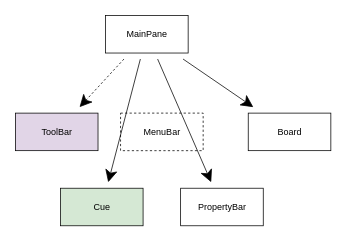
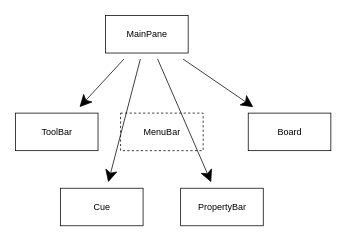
- <mxCell id="9" value="" style="endArrow=classic;html=1;startSize=14;endSize=14;sourcePerimeterSpacing=8;targetPerimeterSpacing=8;dashed=1;" edge="1" parent="1" source="2" target="4"><mxGeometry width="50" height="50" relative="1" as="geometry"><mxPoint x="390" y="120" as="sourcePoint" /><mxPoint x="440" y="70" as="targetPoint" /></mxGeometry></mxCell>
+ <mxCell id="9" value="" style="endArrow=classic;html=1;startSize=14;endSize=14;sourcePerimeterSpacing=8;targetPerimeterSpacing=8;" edge="1" parent="1" source="2" target="4"><mxGeometry width="50" height="50" relative="1" as="geometry"><mxPoint x="390" y="120" as="sourcePoint" /><mxPoint x="440" y="70" as="targetPoint" /></mxGeometry></mxCell>
- <mxCell id="4" value="ToolBar" style="html=1;hachureGap=4;pointerEvents=0;fillColor=#e1d5e7;" vertex="1" parent="1"><mxGeometry x="20" y="150" width="110" height="50" as="geometry" /></mxCell>
+ <mxCell id="4" value="ToolBar" style="html=1;hachureGap=4;pointerEvents=0;" vertex="1" parent="1"><mxGeometry x="20" y="150" width="110" height="50" as="geometry" /></mxCell>
- <mxCell id="6" value="Cue" style="html=1;hachureGap=4;pointerEvents=0;fillColor=#d5e8d4;" vertex="1" parent="1"><mxGeometry x="80" y="250" width="110" height="50" as="geometry" /></mxCell>
+ <mxCell id="6" value="Cue" style="html=1;hachureGap=4;pointerEvents=0;" vertex="1" parent="1"><mxGeometry x="80" y="250" width="110" height="50" as="geometry" /></mxCell>
